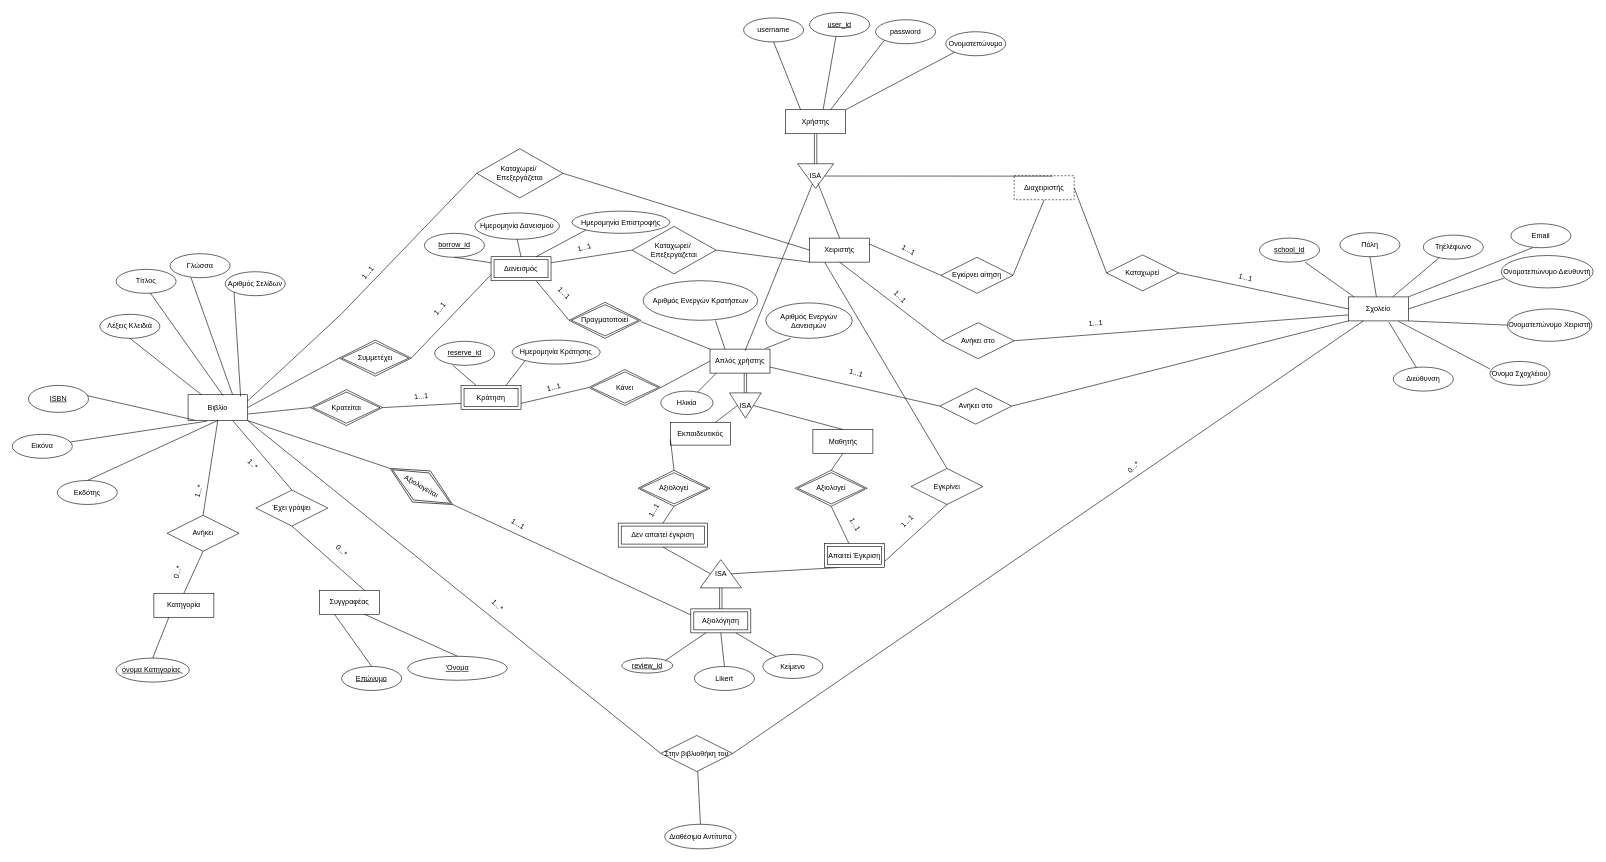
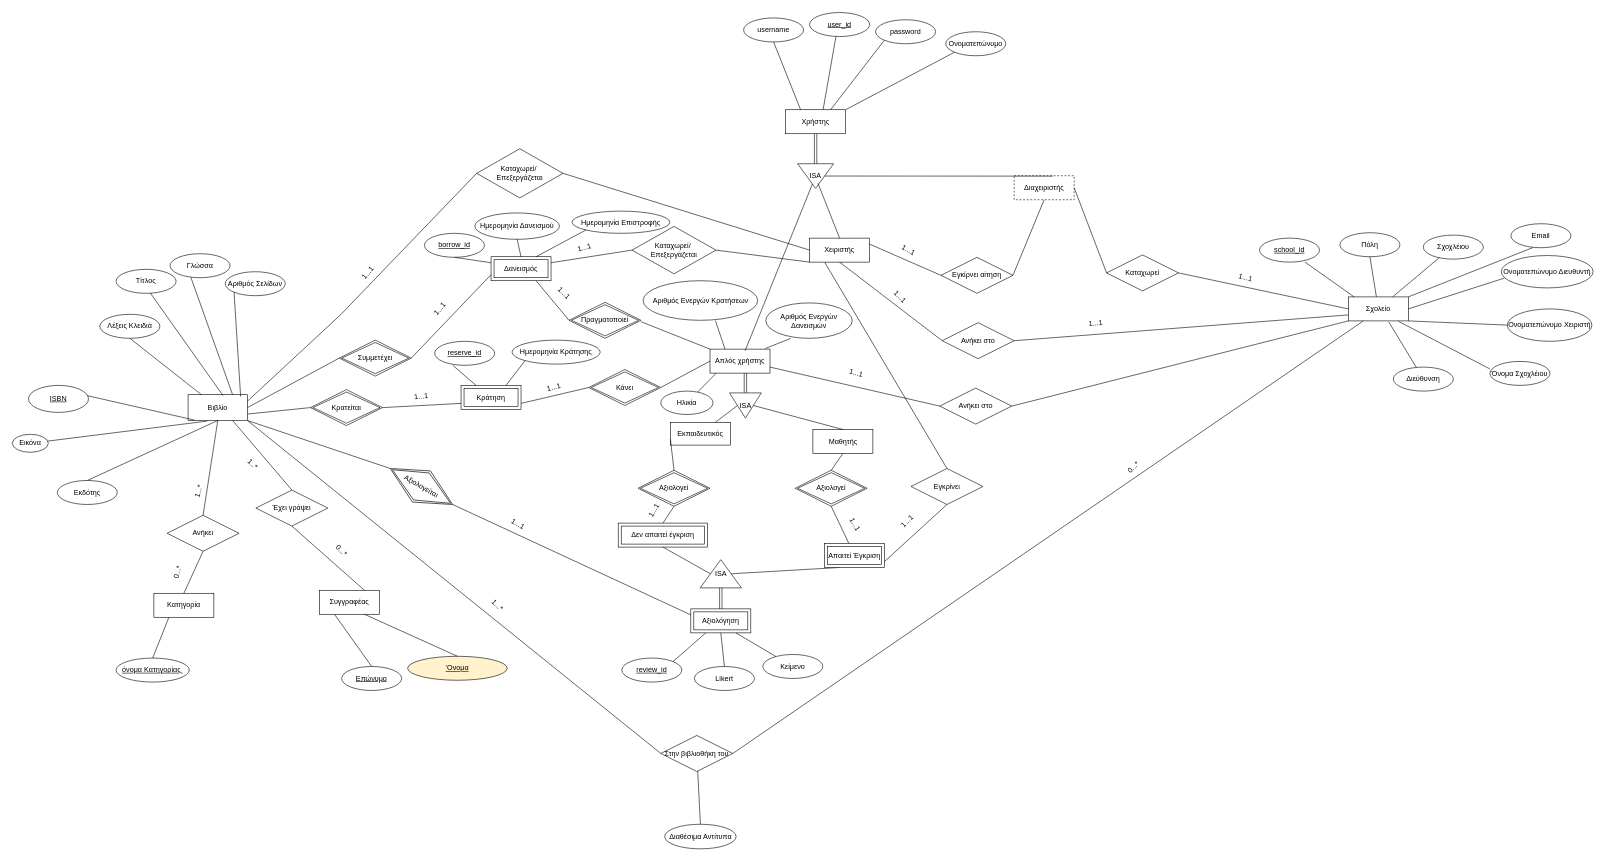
- <mxCell id="21" value="Τηέλέφωνο" style="ellipse;whiteSpace=wrap;html=1;align=center;" parent="1" vertex="1"><mxGeometry x="2372" y="391" width="100" height="40" as="geometry" /></mxCell>
+ <mxCell id="21" value="Σχοχλέιου" style="ellipse;whiteSpace=wrap;html=1;align=center;" parent="1" vertex="1"><mxGeometry x="2372" y="391" width="100" height="40" as="geometry" /></mxCell>
- <mxCell id="3" value="Εικόνα" style="ellipse;whiteSpace=wrap;html=1;align=center;" parent="1" vertex="1"><mxGeometry x="20" y="723" width="100" height="40" as="geometry" /></mxCell>
+ <mxCell id="3" value="Εικόνα" style="ellipse;whiteSpace=wrap;html=1;align=center;" parent="1" vertex="1"><mxGeometry x="20" y="723" width="60" height="30" as="geometry" /></mxCell>
- <mxCell id="112" value="review_id" style="ellipse;whiteSpace=wrap;html=1;align=center;fontStyle=4;" parent="1" vertex="1"><mxGeometry x="1036" y="1096" width="85" height="25" as="geometry" /></mxCell>
+ <mxCell id="112" value="review_id" style="ellipse;whiteSpace=wrap;html=1;align=center;fontStyle=4;" parent="1" vertex="1"><mxGeometry x="1036" y="1096" width="100" height="40" as="geometry" /></mxCell>
- <mxCell id="151" value="&lt;u&gt;'Ονομα&lt;/u&gt;" style="ellipse;whiteSpace=wrap;html=1;align=center;" parent="1" vertex="1"><mxGeometry x="679" y="1093" width="166" height="40" as="geometry" /></mxCell>
+ <mxCell id="151" value="&lt;u&gt;'Ονομα&lt;/u&gt;" style="ellipse;whiteSpace=wrap;html=1;align=center;fillColor=#fff2cc;" parent="1" vertex="1"><mxGeometry x="679" y="1093" width="166" height="40" as="geometry" /></mxCell>
